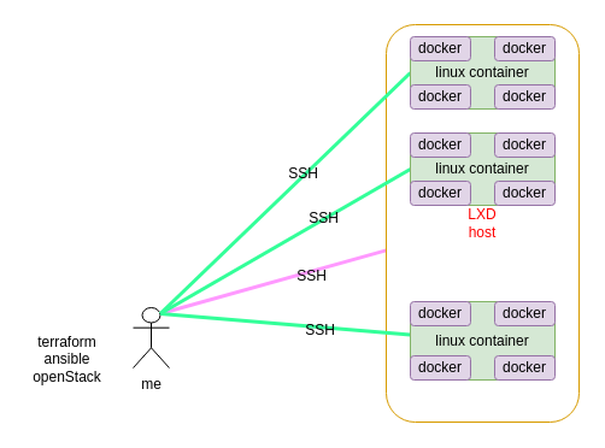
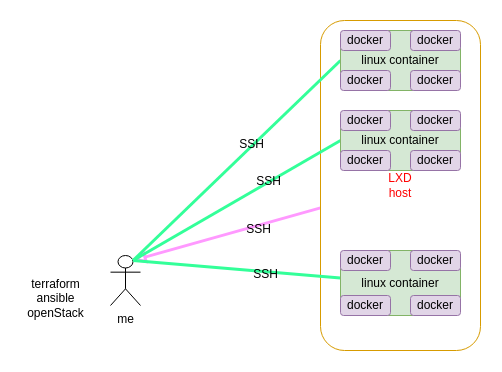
- <mxCell id="3" style="rounded=0;orthogonalLoop=1;jettySize=auto;html=1;endArrow=none;endFill=0;entryX=0.75;entryY=0.1;entryDx=0;entryDy=0;entryPerimeter=0;strokeWidth=3;strokeColor=#FF99FF;" edge="1" parent="1" source="5" target="2"><mxGeometry relative="1" as="geometry"><mxPoint x="125" y="285" as="targetPoint" /></mxGeometry></mxCell>
+ <mxCell id="3" style="rounded=0;orthogonalLoop=1;jettySize=auto;html=1;endArrow=block;endFill=0;entryX=0.75;entryY=0.1;entryDx=0;entryDy=0;entryPerimeter=0;strokeWidth=3;strokeColor=#FF99FF;" edge="1" parent="1" source="5" target="2"><mxGeometry relative="1" as="geometry"><mxPoint x="125" y="285" as="targetPoint" /></mxGeometry></mxCell>
